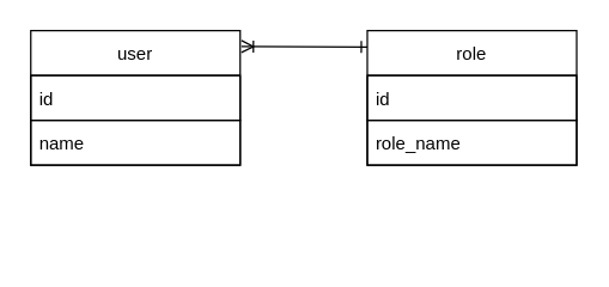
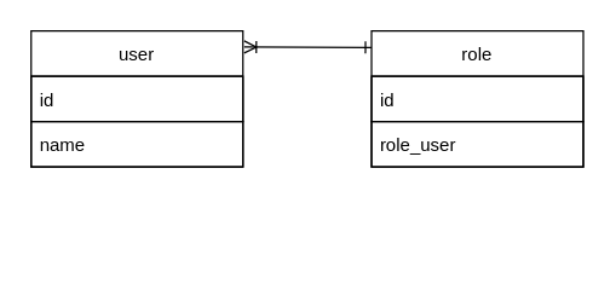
- <mxCell id="8" value="role_name" style="text;strokeColor=default;fillColor=none;align=left;verticalAlign=middle;spacingLeft=4;spacingRight=4;overflow=hidden;points=[[0,0.5],[1,0.5]];portConstraint=eastwest;rotatable=0;" vertex="1" parent="6"><mxGeometry y="60" width="140" height="30" as="geometry" /></mxCell>
+ <mxCell id="8" value="role_user" style="text;strokeColor=default;fillColor=none;align=left;verticalAlign=middle;spacingLeft=4;spacingRight=4;overflow=hidden;points=[[0,0.5],[1,0.5]];portConstraint=eastwest;rotatable=0;" vertex="1" parent="6"><mxGeometry y="60" width="140" height="30" as="geometry" /></mxCell>
